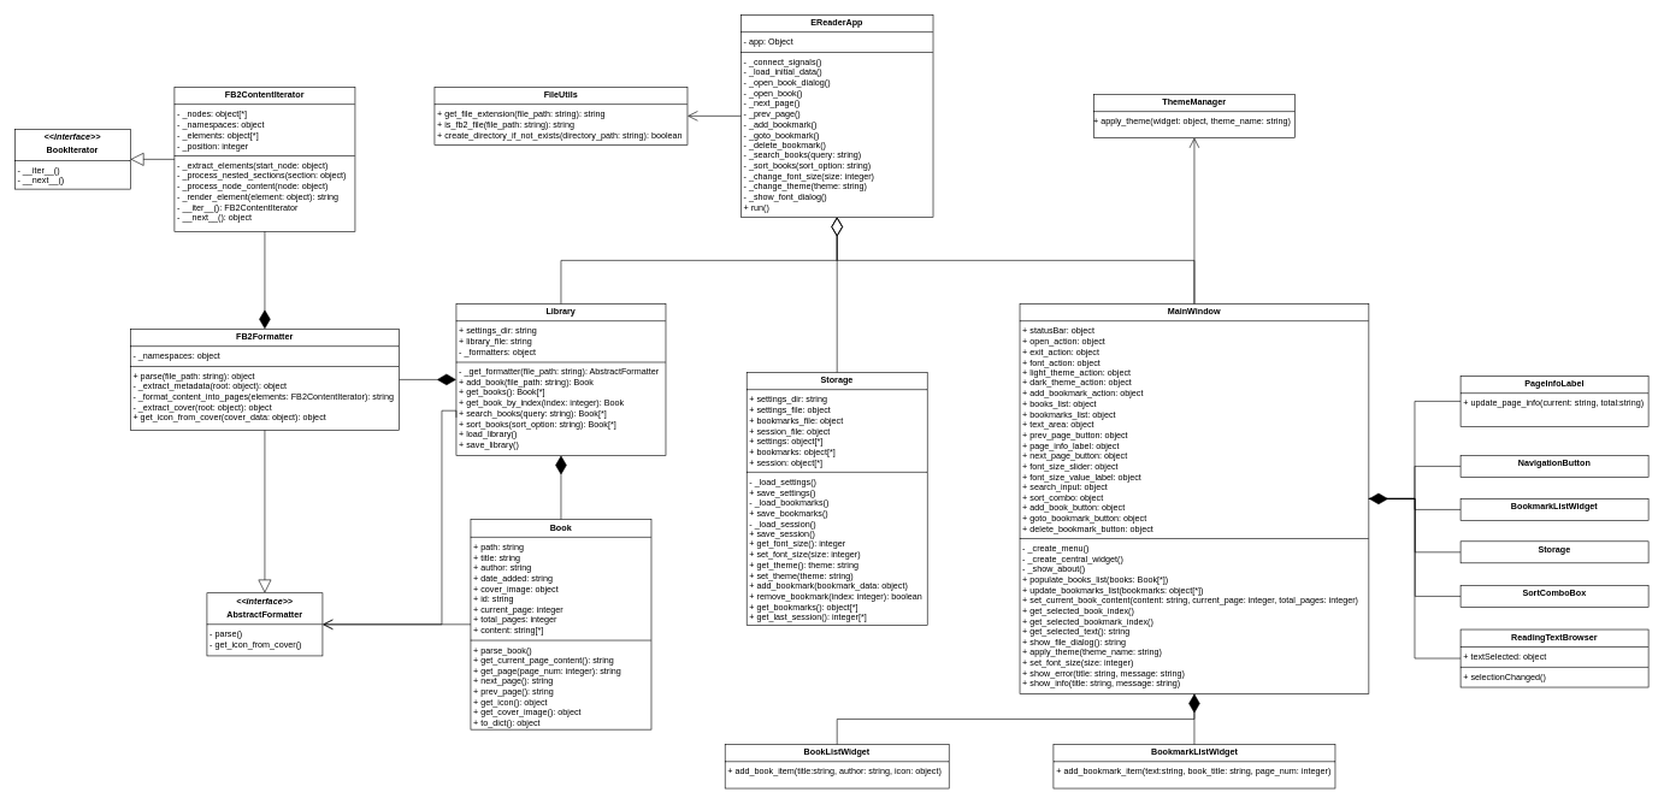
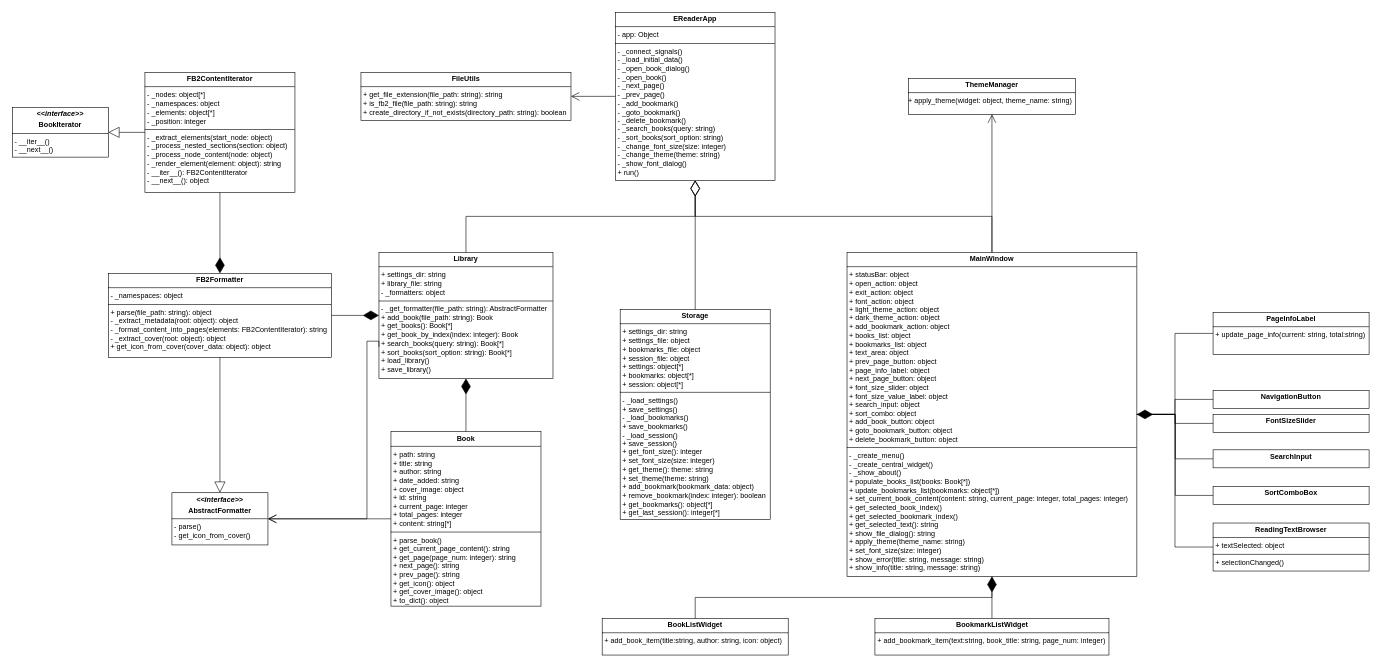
- <mxCell id="21" value="&lt;p style=&quot;margin:0px;margin-top:4px;text-align:center;&quot;&gt;&lt;b&gt;NavigationButton&lt;/b&gt;&lt;/p&gt;" style="verticalAlign=top;align=left;overflow=fill;html=1;whiteSpace=wrap;" parent="1" vertex="1"><mxGeometry x="2021" y="630" width="260" height="30" as="geometry" /></mxCell>
+ <mxCell id="21" value="&lt;p style=&quot;margin:0px;margin-top:4px;text-align:center;&quot;&gt;&lt;b&gt;NavigationButton&lt;/b&gt;&lt;/p&gt;" style="verticalAlign=top;align=left;overflow=fill;html=1;whiteSpace=wrap;" parent="1" vertex="1"><mxGeometry x="2021" y="650" width="260" height="30" as="geometry" /></mxCell>
- <mxCell id="16" value="&lt;p style=&quot;margin:0px;margin-top:4px;text-align:center;&quot;&gt;&lt;b&gt;BookmarkListWidget&lt;/b&gt;&lt;/p&gt;" style="verticalAlign=top;align=left;overflow=fill;html=1;whiteSpace=wrap;" parent="1" vertex="1"><mxGeometry x="2021" y="690" width="260" height="30" as="geometry" /></mxCell>
+ <mxCell id="16" value="&lt;p style=&quot;margin:0px;margin-top:4px;text-align:center;&quot;&gt;&lt;b&gt;FontSizeSlider&lt;/b&gt;&lt;/p&gt;" style="verticalAlign=top;align=left;overflow=fill;html=1;whiteSpace=wrap;" parent="1" vertex="1"><mxGeometry x="2021" y="690" width="260" height="30" as="geometry" /></mxCell>
- <mxCell id="20" value="&lt;p style=&quot;margin:0px;margin-top:4px;text-align:center;&quot;&gt;&lt;b&gt;Storage&lt;/b&gt;&lt;/p&gt;" style="verticalAlign=top;align=left;overflow=fill;html=1;whiteSpace=wrap;" parent="1" vertex="1"><mxGeometry x="2021" y="749" width="260" height="30" as="geometry" /></mxCell>
+ <mxCell id="20" value="&lt;p style=&quot;margin:0px;margin-top:4px;text-align:center;&quot;&gt;&lt;b&gt;SearchInput&lt;/b&gt;&lt;/p&gt;" style="verticalAlign=top;align=left;overflow=fill;html=1;whiteSpace=wrap;" parent="1" vertex="1"><mxGeometry x="2021" y="749" width="260" height="30" as="geometry" /></mxCell>
